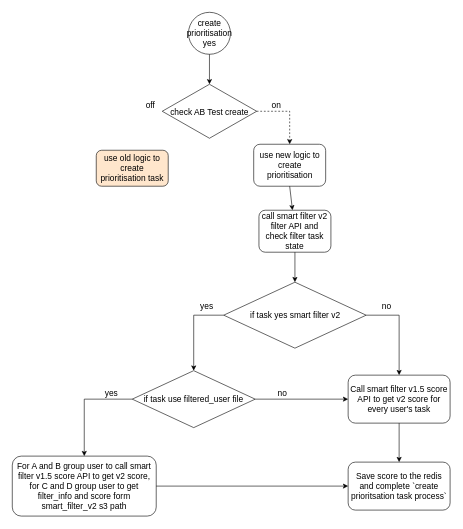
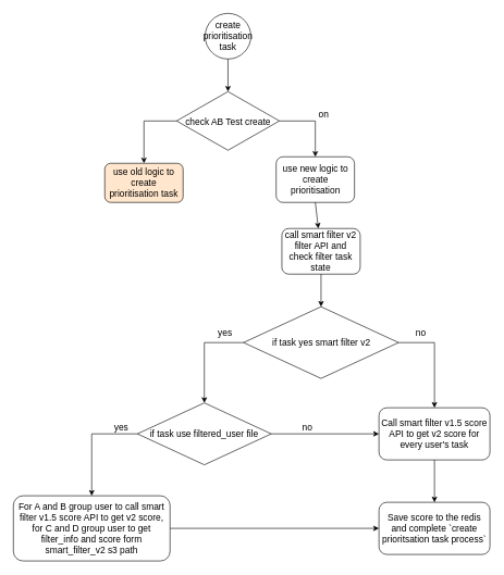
- <mxCell id="2" value="&lt;font style=&quot;font-size: 14px;&quot;&gt;create&lt;br&gt;prioritisation&lt;br&gt;yes&lt;br&gt;&lt;/font&gt;" style="ellipse;whiteSpace=wrap;html=1;aspect=fixed;" vertex="1" parent="1"><mxGeometry x="313.75" y="20" width="70" height="70" as="geometry" /></mxCell>
+ <mxCell id="2" value="&lt;font style=&quot;font-size: 14px;&quot;&gt;create&lt;br&gt;prioritisation&lt;br&gt;task&lt;br&gt;&lt;/font&gt;" style="ellipse;whiteSpace=wrap;html=1;aspect=fixed;" vertex="1" parent="1"><mxGeometry x="313.75" y="20" width="70" height="70" as="geometry" /></mxCell>
- <mxCell id="7" value="off" style="text;html=1;align=center;verticalAlign=middle;resizable=0;points=[];autosize=1;strokeColor=none;fillColor=none;fontSize=14;" vertex="1" parent="1"><mxGeometry x="230" y="160" width="40" height="30" as="geometry" /></mxCell>
- <mxCell id="10" value="on" style="text;html=1;align=center;verticalAlign=middle;resizable=0;points=[];autosize=1;strokeColor=none;fillColor=none;fontSize=14;" vertex="1" parent="1"><mxGeometry x="440" y="160" width="40" height="30" as="geometry" /></mxCell>
+ <mxCell id="10" value="on" style="text;html=1;align=center;verticalAlign=middle;resizable=0;points=[];autosize=1;strokeColor=none;fillColor=none;fontSize=14;" vertex="1" parent="1"><mxGeometry x="475" y="160" width="40" height="30" as="geometry" /></mxCell>
+ <mxCell id="6" value="" style="endArrow=classic;html=1;rounded=0;fontSize=14;edgeStyle=orthogonalEdgeStyle;entryX=0.5;entryY=0;entryDx=0;entryDy=0;exitX=0;exitY=0.5;exitDx=0;exitDy=0;" edge="1" parent="1" source="3" target="4"><mxGeometry width="50" height="50" relative="1" as="geometry"><mxPoint x="410" y="340" as="sourcePoint" /><mxPoint x="460" y="290" as="targetPoint" /><Array as="points"><mxPoint x="220" y="185" /></Array></mxGeometry></mxCell>
- <mxCell id="9" value="" style="endArrow=classic;html=1;rounded=0;fontSize=14;edgeStyle=orthogonalEdgeStyle;entryX=0.5;entryY=0;entryDx=0;entryDy=0;exitX=1;exitY=0.5;exitDx=0;exitDy=0;dashed=1;" edge="1" parent="1" source="3" target="21"><mxGeometry width="50" height="50" relative="1" as="geometry"><mxPoint x="292.5" y="190" as="sourcePoint" /><mxPoint x="230" y="290" as="targetPoint" /></mxGeometry></mxCell>
+ <mxCell id="9" value="" style="endArrow=classic;html=1;rounded=0;fontSize=14;edgeStyle=orthogonalEdgeStyle;entryX=0.5;entryY=0;entryDx=0;entryDy=0;exitX=1;exitY=0.5;exitDx=0;exitDy=0;" edge="1" parent="1" source="3" target="21"><mxGeometry width="50" height="50" relative="1" as="geometry"><mxPoint x="292.5" y="190" as="sourcePoint" /><mxPoint x="230" y="290" as="targetPoint" /></mxGeometry></mxCell>
- <mxCell id="19" value="&lt;font style=&quot;font-size: 14px;&quot;&gt;if task use filtered_user file&lt;/font&gt;" style="rhombus;whiteSpace=wrap;html=1;" vertex="1" parent="1"><mxGeometry x="220" y="617.5" width="205" height="95" as="geometry" /></mxCell>
+ <mxCell id="19" value="&lt;font style=&quot;font-size: 14px;&quot;&gt;if task use filtered_user file&lt;/font&gt;" style="rhombus;whiteSpace=wrap;html=1;" vertex="1" parent="1"><mxGeometry x="210" y="617.5" width="205" height="95" as="geometry" /></mxCell>
